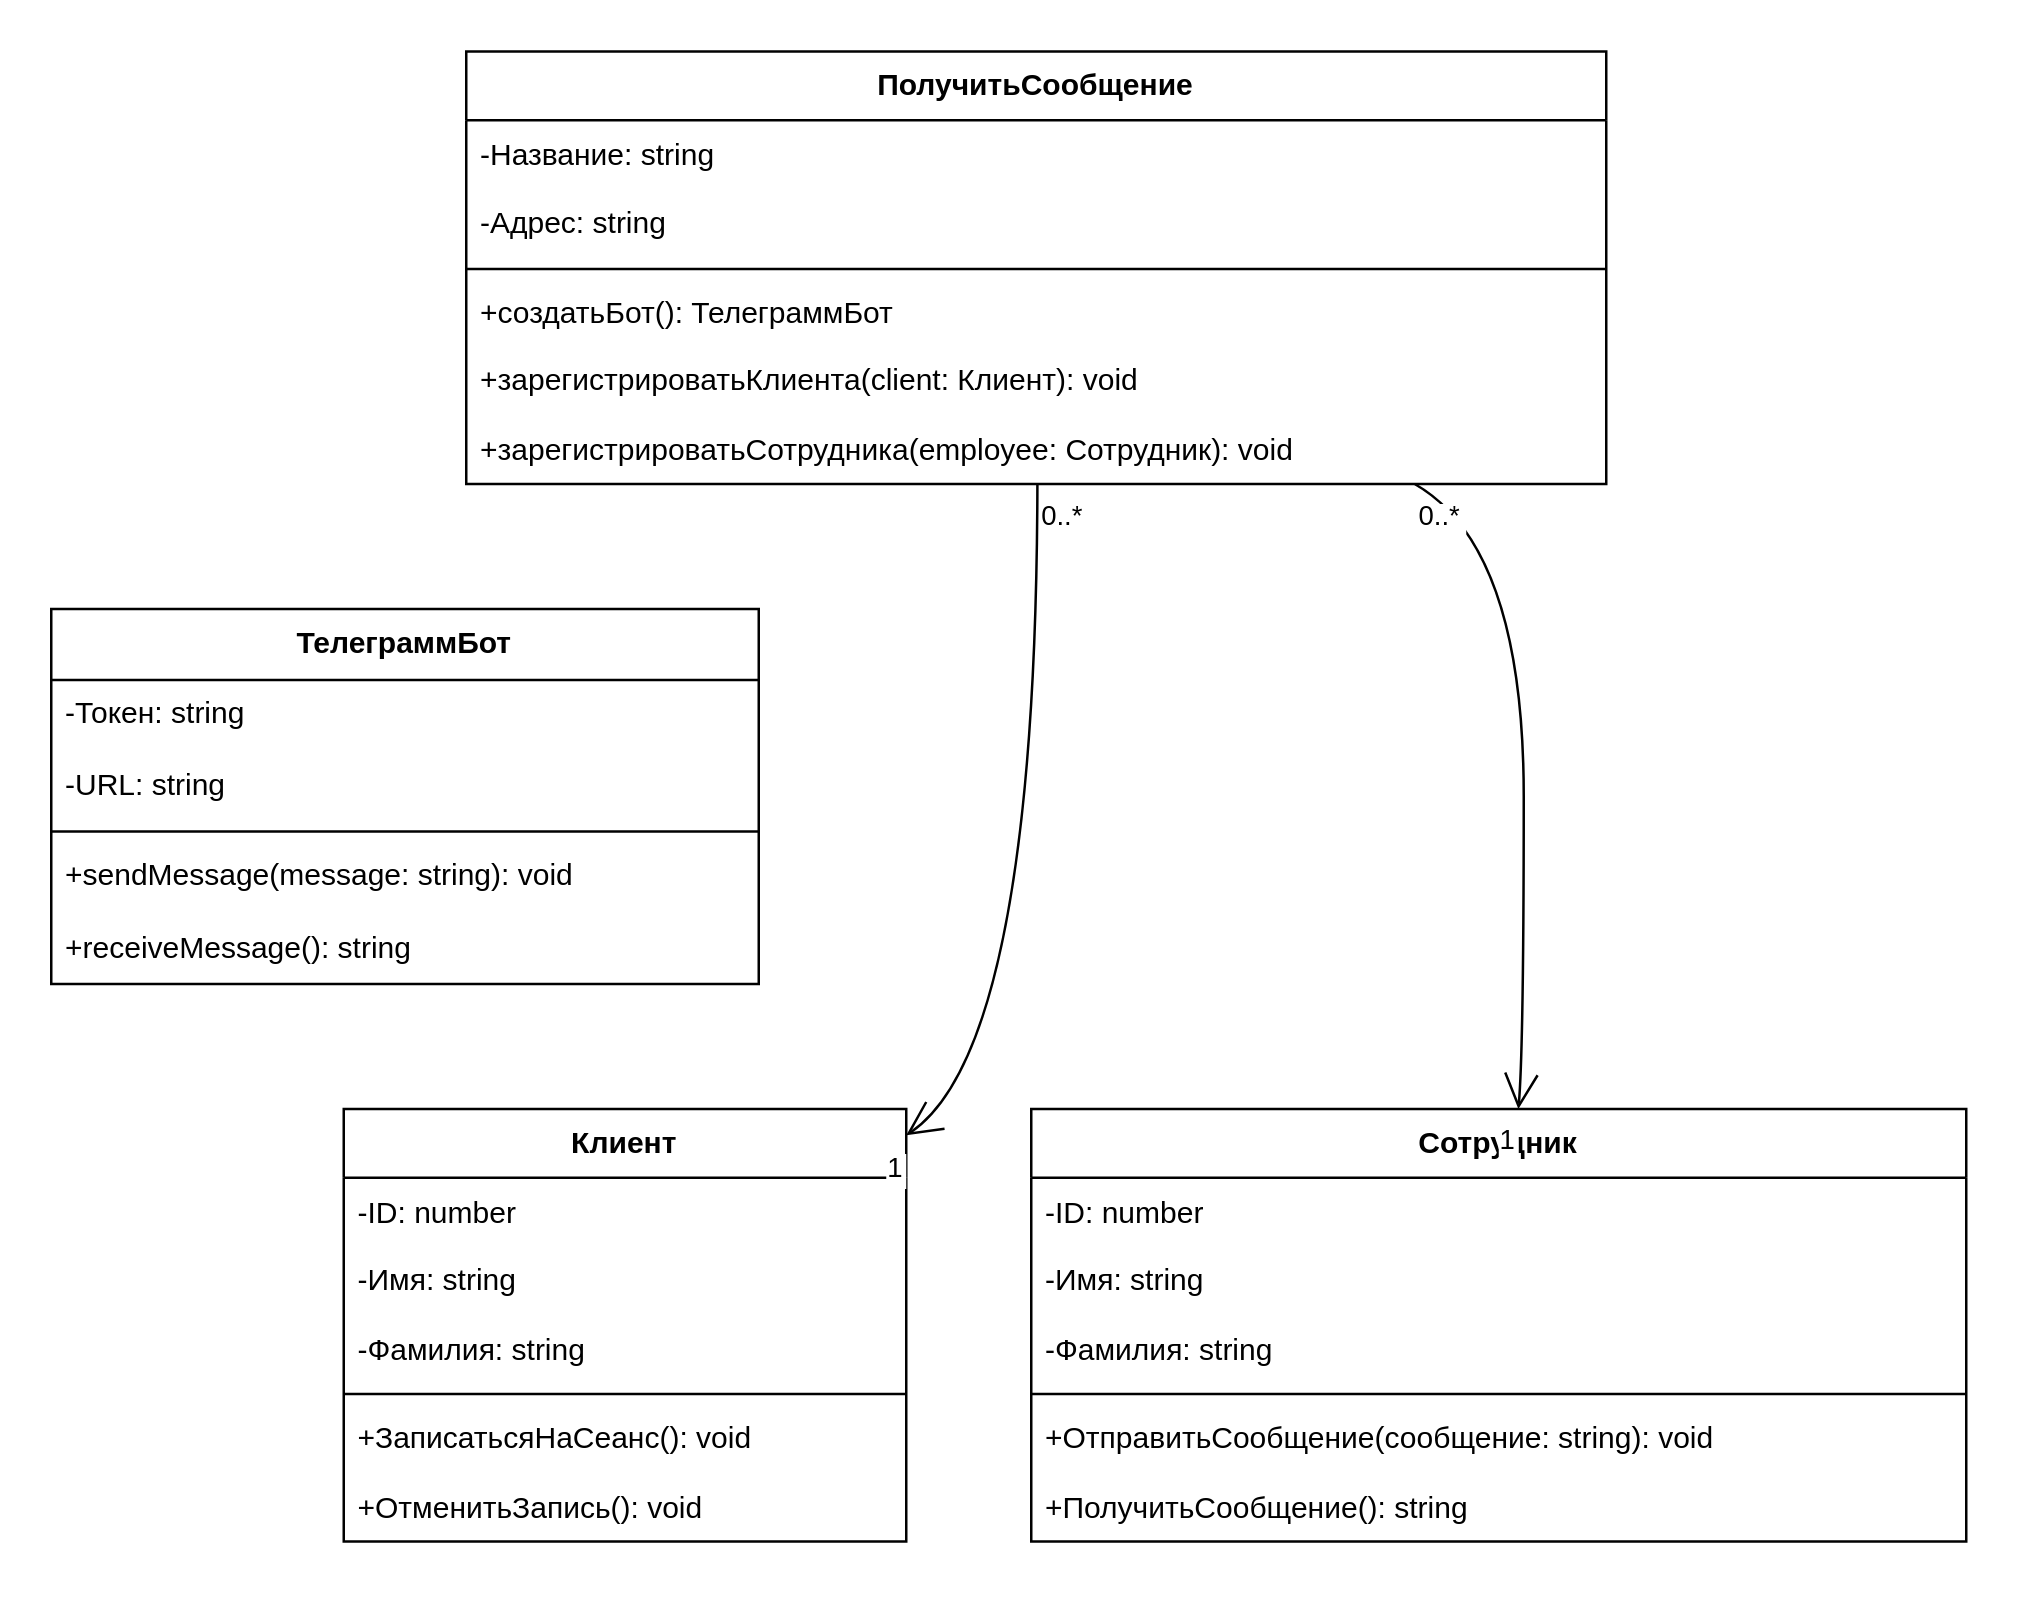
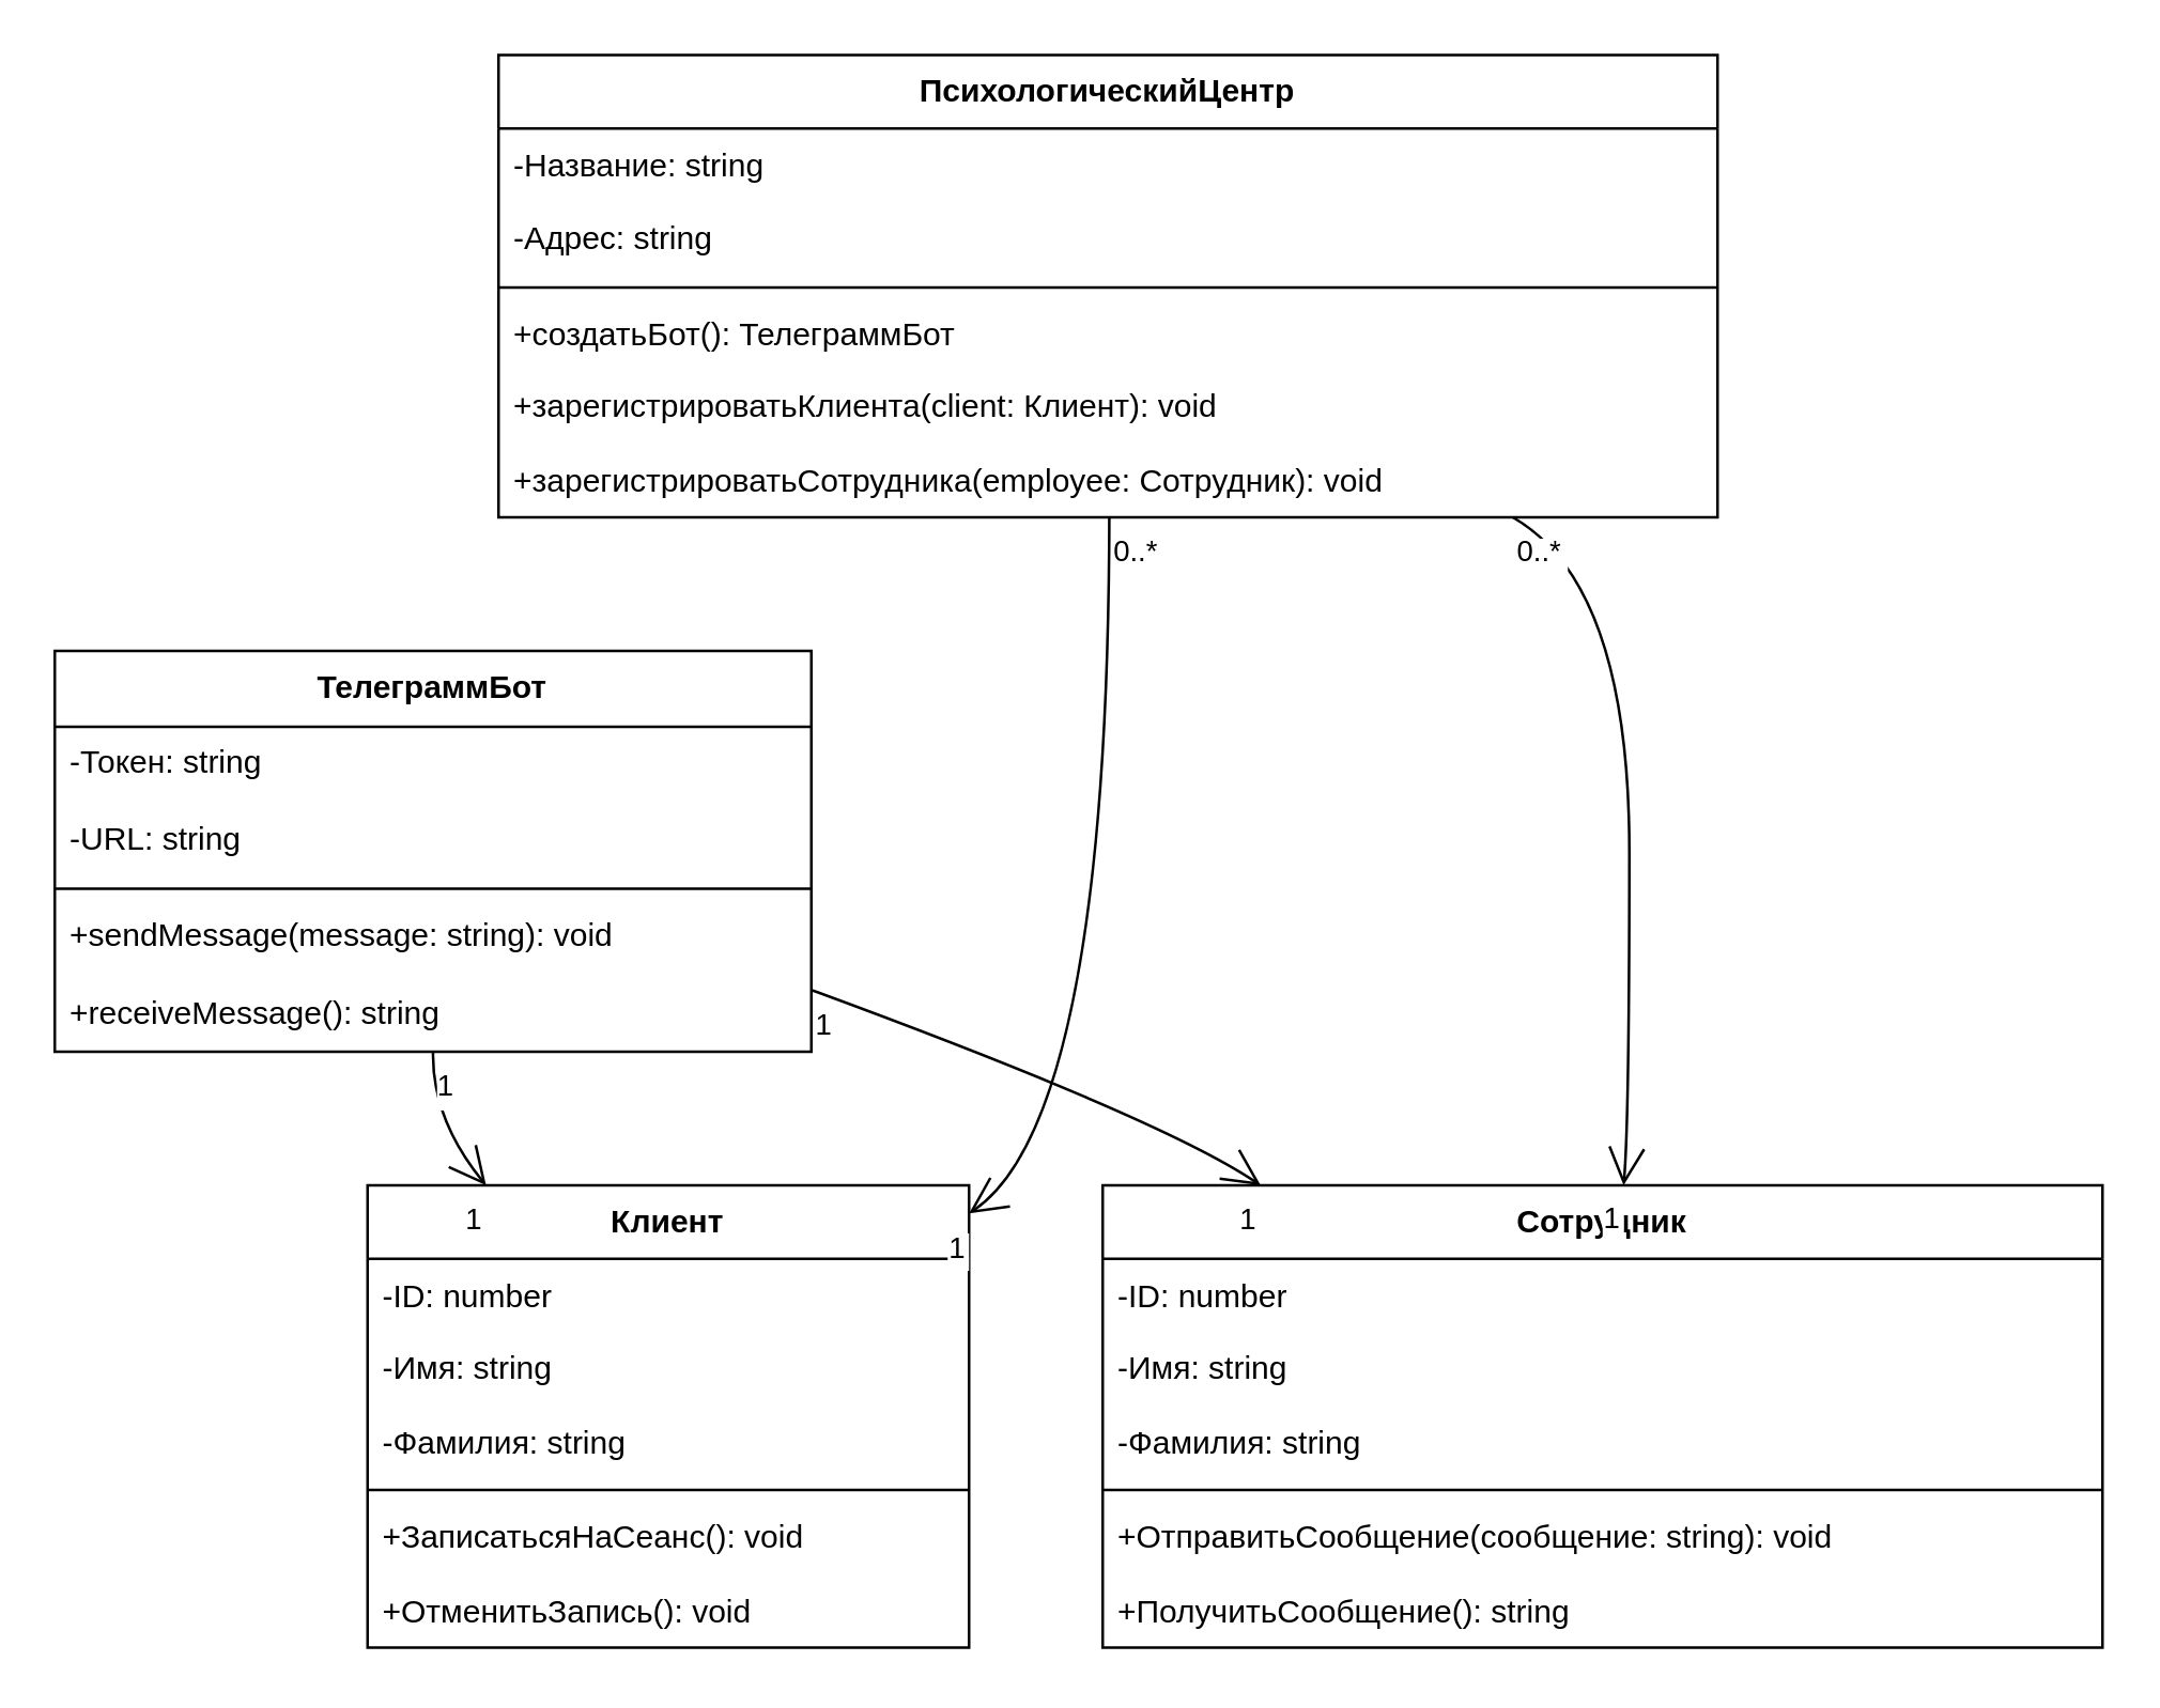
- <mxCell id="22" value="ПолучитьСообщение" style="swimlane;fontStyle=1;align=center;verticalAlign=top;childLayout=stackLayout;horizontal=1;startSize=27.5;horizontalStack=0;resizeParent=1;resizeParentMax=0;resizeLast=0;collapsible=0;marginBottom=0;" vertex="1" parent="1"><mxGeometry x="186" y="20" width="456" height="173" as="geometry" /></mxCell>
+ <mxCell id="22" value="ПсихологическийЦентр" style="swimlane;fontStyle=1;align=center;verticalAlign=top;childLayout=stackLayout;horizontal=1;startSize=27.5;horizontalStack=0;resizeParent=1;resizeParentMax=0;resizeLast=0;collapsible=0;marginBottom=0;" vertex="1" parent="1"><mxGeometry x="186" y="20" width="456" height="173" as="geometry" /></mxCell>
+ <mxCell id="32" value="" style="curved=1;startArrow=none;endArrow=open;endSize=12;exitX=1.0;exitY=0.846;entryX=0.158;entryY=0;" edge="1" parent="1" source="2" target="15"><mxGeometry relative="1" as="geometry"><Array as="points"><mxPoint x="434" y="418" /></Array></mxGeometry></mxCell>
+ <mxCell id="33" value="1" style="edgeLabel;resizable=0;align=left;verticalAlign=top;" vertex="1" parent="32"><mxGeometry x="-1" relative="1" as="geometry" /></mxCell>
+ <mxCell id="34" value="1" style="edgeLabel;resizable=0;align=right;verticalAlign=top;" vertex="1" parent="32"><mxGeometry x="1" relative="1" as="geometry" /></mxCell>
+ <mxCell id="29" value="" style="curved=1;startArrow=none;endArrow=open;endSize=12;exitX=0.5;exitY=1;entryX=0.197;entryY=0;" edge="1" parent="1" source="2" target="8"><mxGeometry relative="1" as="geometry"><Array as="points"><mxPoint x="161" y="418" /></Array></mxGeometry></mxCell>
+ <mxCell id="30" value="1" style="edgeLabel;resizable=0;align=left;verticalAlign=top;" vertex="1" parent="29"><mxGeometry x="-1" relative="1" as="geometry" /></mxCell>
+ <mxCell id="31" value="1" style="edgeLabel;resizable=0;align=right;verticalAlign=top;" vertex="1" parent="29"><mxGeometry x="1" relative="1" as="geometry" /></mxCell>
